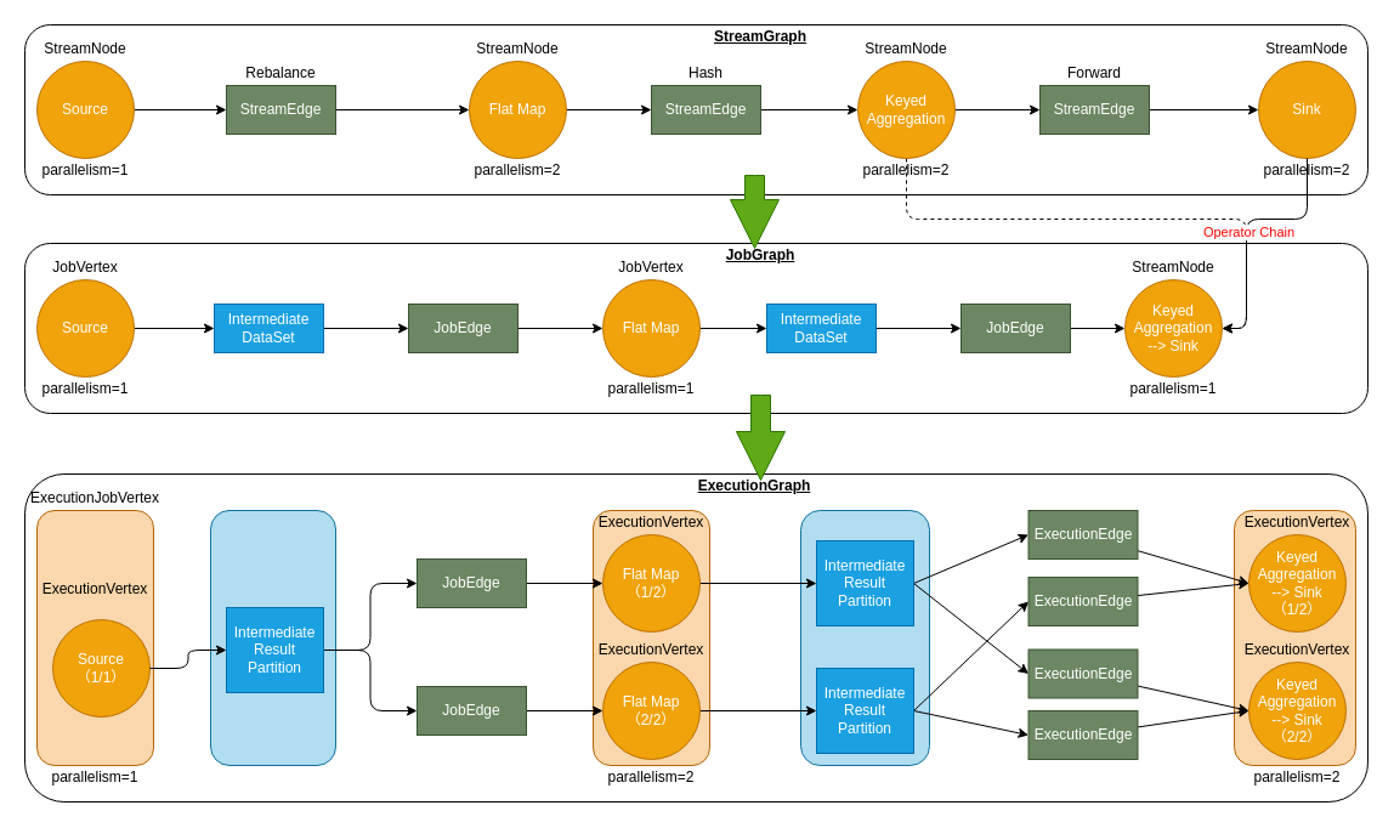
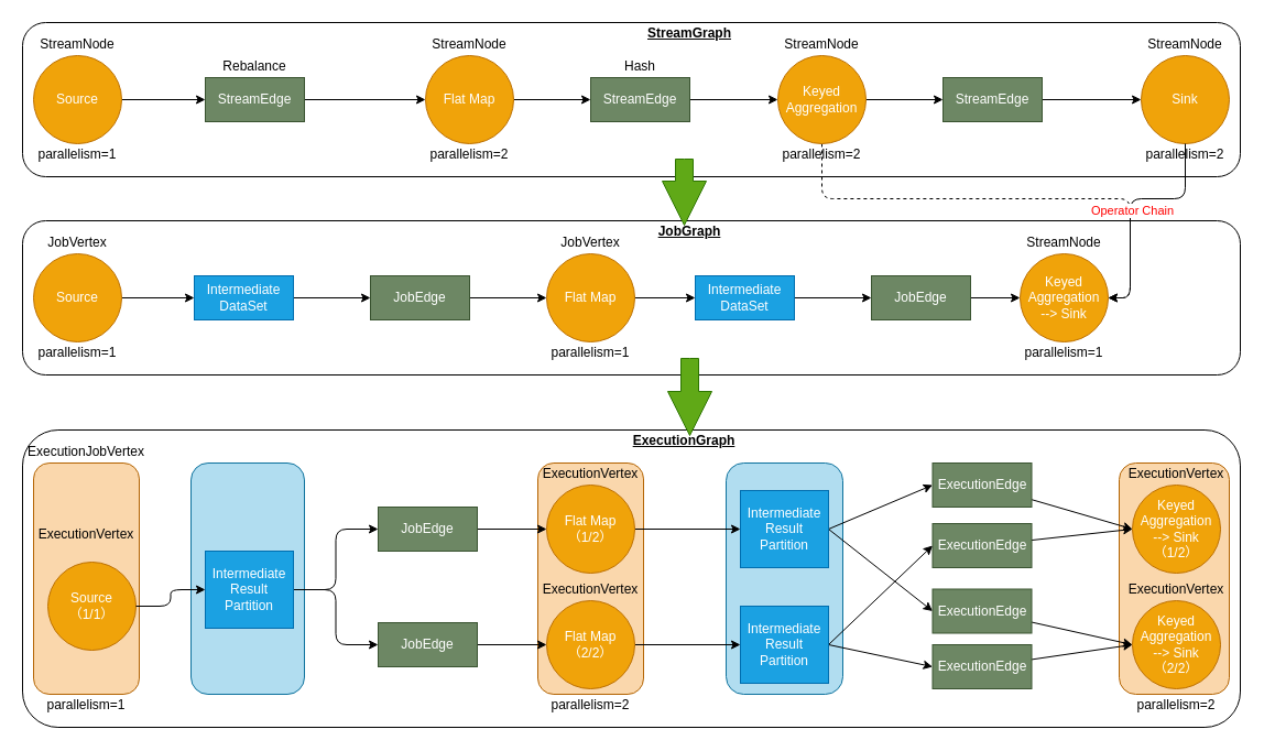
- <mxCell id="30" value="Forward" style="text;html=1;strokeColor=none;fillColor=none;align=center;verticalAlign=middle;whiteSpace=wrap;rounded=0;sketch=0;" vertex="1" parent="1"><mxGeometry x="881" y="50" width="40" height="20" as="geometry" /></mxCell>
